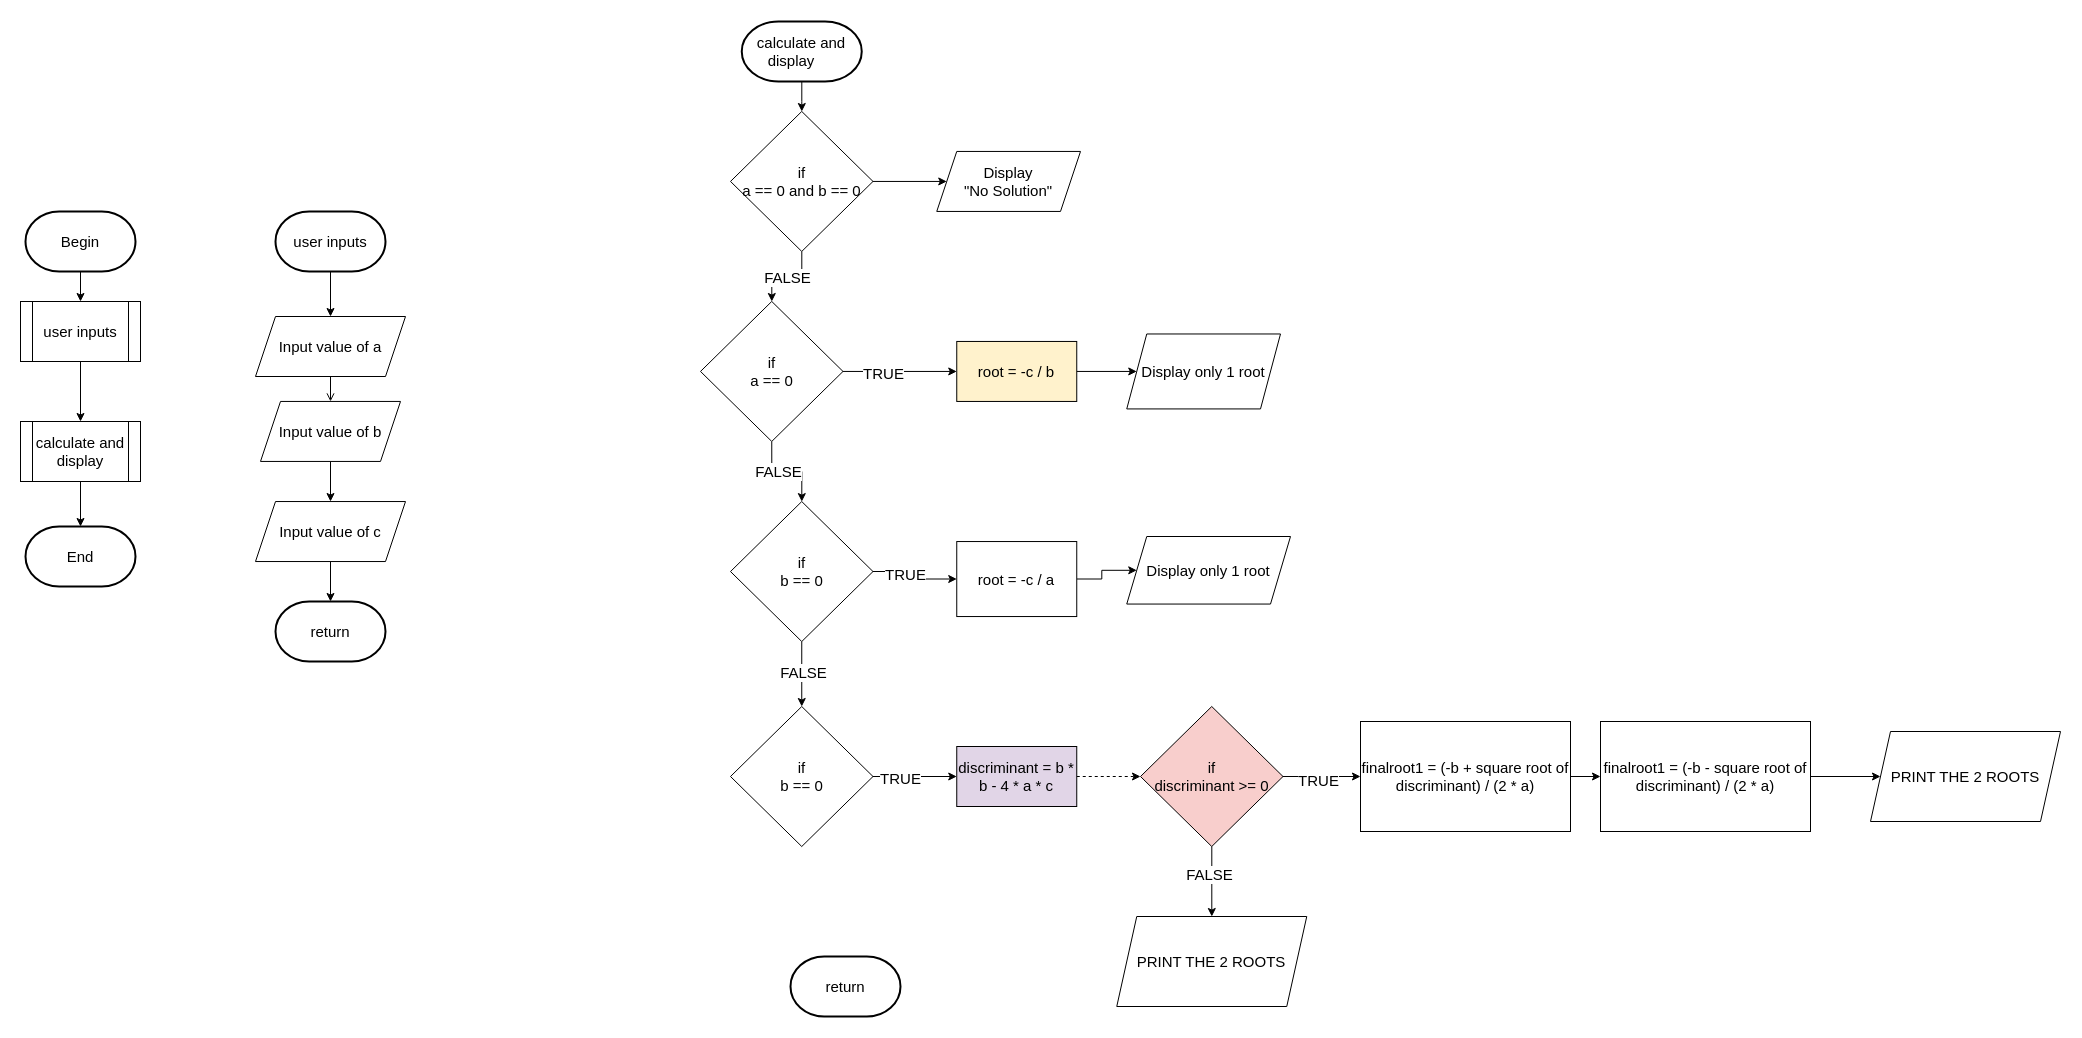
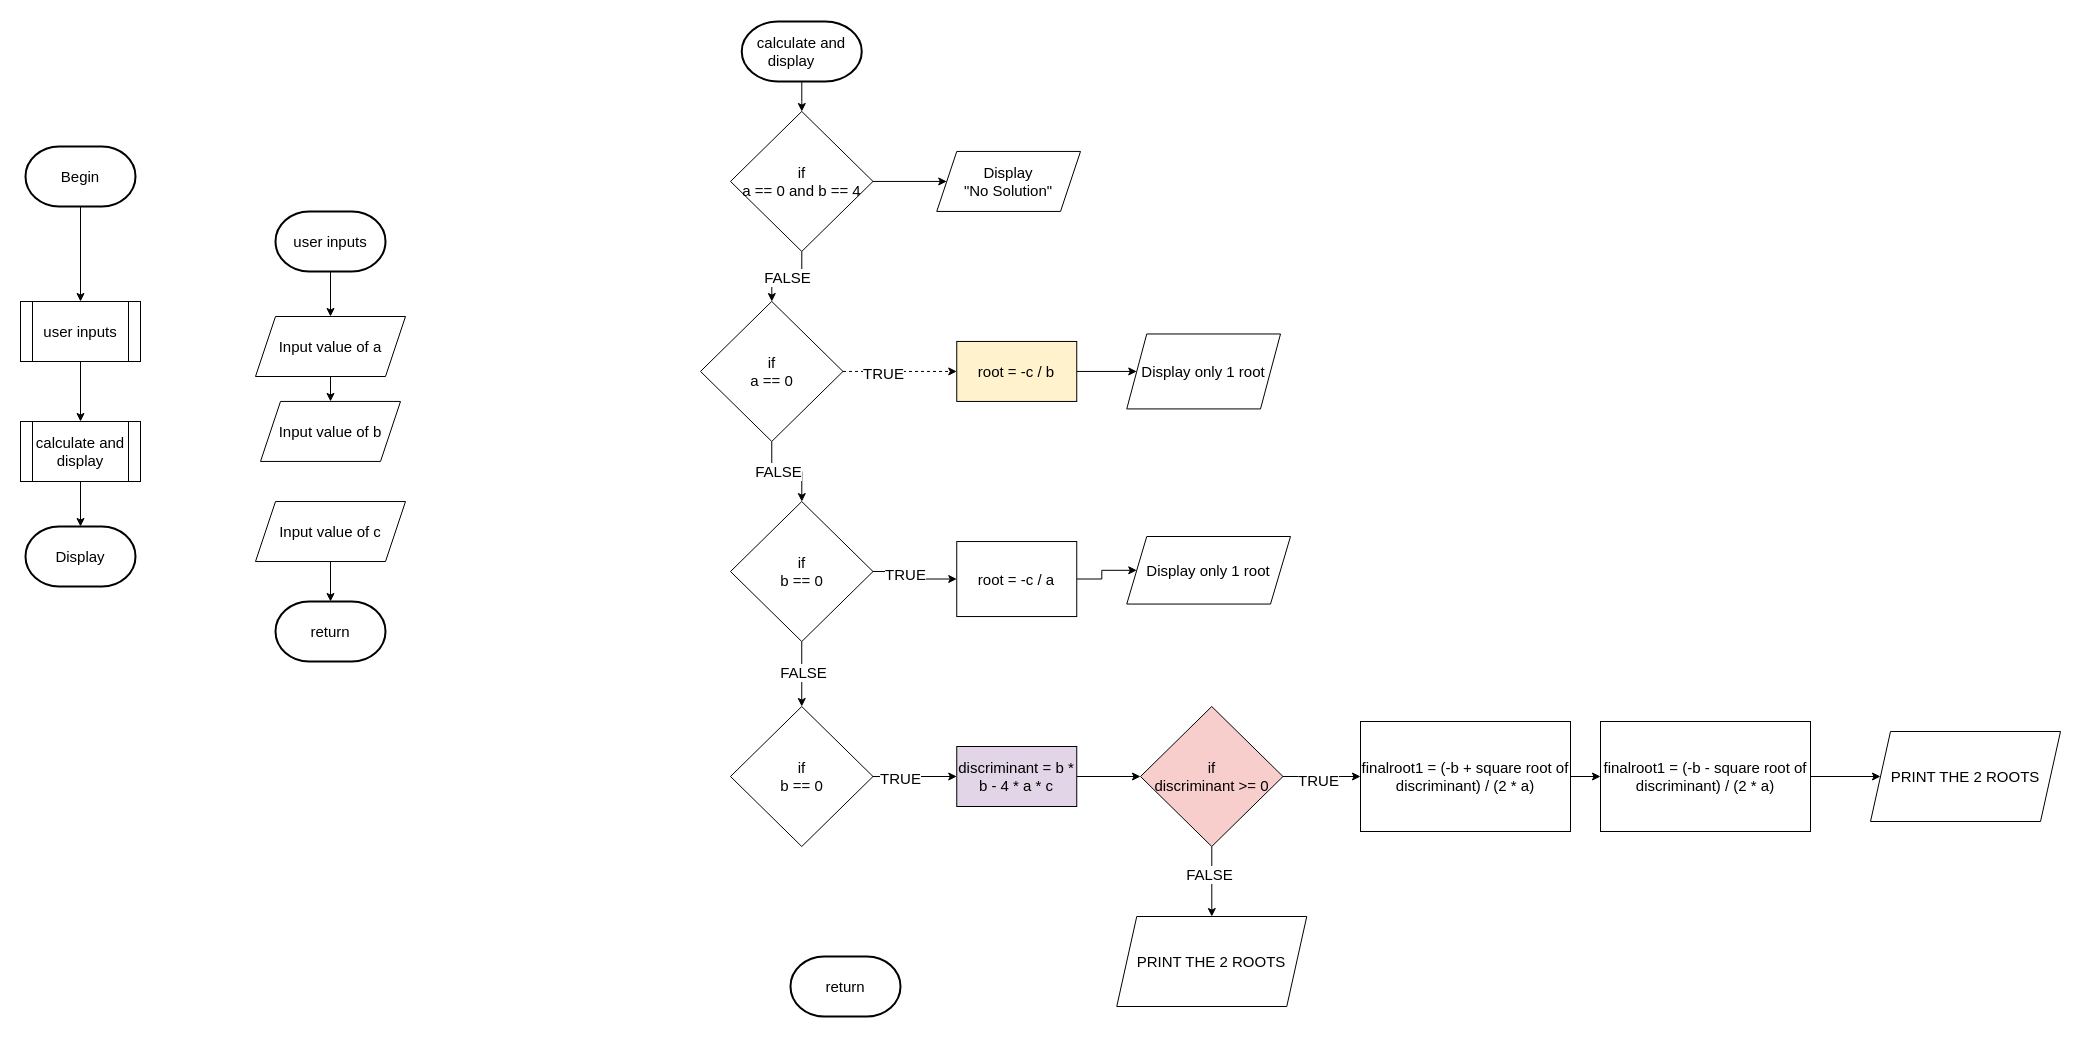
- <mxCell id="23" value="if&lt;br style=&quot;font-size: 15px;&quot;&gt;a == 0 and b == 0" style="rhombus;whiteSpace=wrap;html=1;fontSize=15;" vertex="1" parent="1"><mxGeometry x="730" y="110.95" width="142.5" height="140" as="geometry" /></mxCell>
+ <mxCell id="23" value="if&lt;br style=&quot;font-size: 15px;&quot;&gt;a == 0 and b == 4" style="rhombus;whiteSpace=wrap;html=1;fontSize=15;" vertex="1" parent="1"><mxGeometry x="730" y="110.95" width="142.5" height="140" as="geometry" /></mxCell>
- <mxCell id="3" value="&lt;font style=&quot;font-size: 15px;&quot;&gt;Begin&lt;/font&gt;" style="strokeWidth=2;html=1;shape=mxgraph.flowchart.terminator;whiteSpace=wrap;fontSize=15;" vertex="1" parent="1"><mxGeometry x="25" y="211" width="110" height="60" as="geometry" /></mxCell>
+ <mxCell id="3" value="&lt;font style=&quot;font-size: 15px;&quot;&gt;Begin&lt;/font&gt;" style="strokeWidth=2;html=1;shape=mxgraph.flowchart.terminator;whiteSpace=wrap;fontSize=15;" vertex="1" parent="1"><mxGeometry x="25" y="146" width="110" height="60" as="geometry" /></mxCell>
- <mxCell id="24" value="" style="edgeStyle=orthogonalEdgeStyle;rounded=0;orthogonalLoop=1;jettySize=auto;html=1;fontSize=15;" edge="1" parent="1" source="28" target="30"><mxGeometry relative="1" as="geometry" /></mxCell>
+ <mxCell id="24" value="" style="edgeStyle=orthogonalEdgeStyle;rounded=0;orthogonalLoop=1;jettySize=auto;html=1;fontSize=15;dashed=1;" edge="1" parent="1" source="28" target="30"><mxGeometry relative="1" as="geometry" /></mxCell>
- <mxCell id="11" value="" style="edgeStyle=orthogonalEdgeStyle;rounded=0;orthogonalLoop=1;jettySize=auto;html=1;fontSize=15;endArrow=open;" edge="1" parent="1" source="12" target="14"><mxGeometry relative="1" as="geometry" /></mxCell>
+ <mxCell id="11" value="" style="edgeStyle=orthogonalEdgeStyle;rounded=0;orthogonalLoop=1;jettySize=auto;html=1;fontSize=15;" edge="1" parent="1" source="12" target="14"><mxGeometry relative="1" as="geometry" /></mxCell>
- <mxCell id="13" value="" style="edgeStyle=orthogonalEdgeStyle;rounded=0;orthogonalLoop=1;jettySize=auto;html=1;fontSize=15;" edge="1" parent="1" source="14" target="16"><mxGeometry relative="1" as="geometry" /></mxCell>
- <mxCell id="8" value="&lt;font style=&quot;font-size: 15px;&quot;&gt;End&lt;/font&gt;" style="strokeWidth=2;html=1;shape=mxgraph.flowchart.terminator;whiteSpace=wrap;fontSize=15;" vertex="1" parent="1"><mxGeometry x="25" y="526" width="110" height="60" as="geometry" /></mxCell>
+ <mxCell id="8" value="&lt;font style=&quot;font-size: 15px;&quot;&gt;Display&lt;/font&gt;" style="strokeWidth=2;html=1;shape=mxgraph.flowchart.terminator;whiteSpace=wrap;fontSize=15;" vertex="1" parent="1"><mxGeometry x="25" y="526" width="110" height="60" as="geometry" /></mxCell>
- <mxCell id="44" value="" style="edgeStyle=orthogonalEdgeStyle;rounded=0;orthogonalLoop=1;jettySize=auto;html=1;fontSize=15;dashed=1;" edge="1" parent="1" source="45" target="50"><mxGeometry relative="1" as="geometry" /></mxCell>
+ <mxCell id="44" value="" style="edgeStyle=orthogonalEdgeStyle;rounded=0;orthogonalLoop=1;jettySize=auto;html=1;fontSize=15;" edge="1" parent="1" source="45" target="50"><mxGeometry relative="1" as="geometry" /></mxCell>
